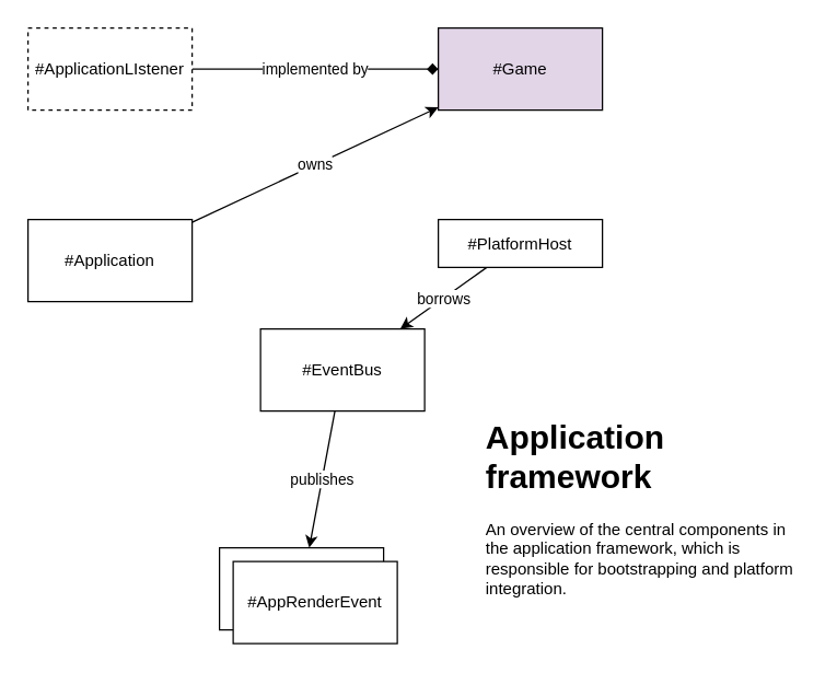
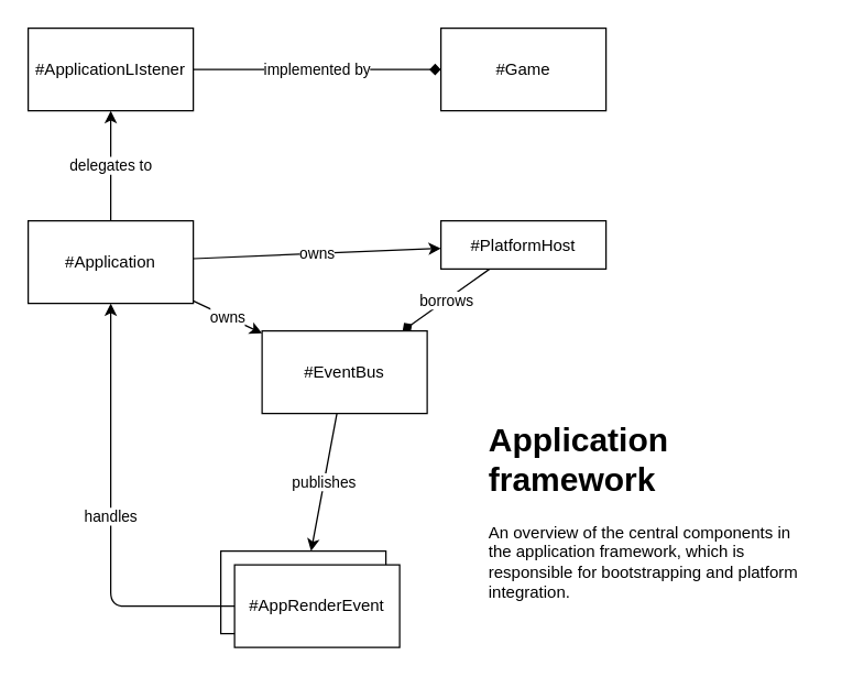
- <mxCell id="14" value="#ApplicationLIstener" style="rounded=0;whiteSpace=wrap;html=1;dashed=1;" parent="1" vertex="1"><mxGeometry x="20" y="20" width="120" height="60" as="geometry" /></mxCell>
+ <mxCell id="14" value="#ApplicationLIstener" style="rounded=0;whiteSpace=wrap;html=1;" parent="1" vertex="1"><mxGeometry x="20" y="20" width="120" height="60" as="geometry" /></mxCell>
- <mxCell id="15" value="#Game" style="whiteSpace=wrap;html=1;rounded=0;fillColor=#e1d5e7;" parent="1" vertex="1"><mxGeometry x="320" y="20" width="120" height="60" as="geometry" /></mxCell>
+ <mxCell id="15" value="#Game" style="whiteSpace=wrap;html=1;rounded=0;" parent="1" vertex="1"><mxGeometry x="320" y="20" width="120" height="60" as="geometry" /></mxCell>
- <mxCell id="2" value="owns" style="edgeStyle=none;html=1;" parent="1" source="5" target="15" edge="1"><mxGeometry relative="1" as="geometry" /></mxCell>
+ <mxCell id="2" value="owns" style="edgeStyle=none;html=1;" parent="1" source="5" target="7" edge="1"><mxGeometry relative="1" as="geometry" /></mxCell>
+ <mxCell id="4" value="delegates to" style="edgeStyle=orthogonalEdgeStyle;html=1;" parent="1" source="5" target="14" edge="1"><mxGeometry relative="1" as="geometry" /></mxCell>
+ <mxCell id="3" value="owns" style="edgeStyle=none;html=1;" parent="1" source="5" target="9" edge="1"><mxGeometry relative="1" as="geometry" /></mxCell>
- <mxCell id="6" value="borrows" style="edgeStyle=none;html=1;" parent="1" source="7" target="9" edge="1"><mxGeometry relative="1" as="geometry" /></mxCell>
+ <mxCell id="6" value="borrows" style="edgeStyle=none;html=1;endArrow=diamond;" parent="1" source="7" target="9" edge="1"><mxGeometry relative="1" as="geometry" /></mxCell>
+ <mxCell id="11" value="handles" style="edgeStyle=orthogonalEdgeStyle;html=1;entryX=0.5;entryY=1;entryDx=0;entryDy=0;" parent="1" source="12" target="5" edge="1"><mxGeometry relative="1" as="geometry" /></mxCell>
